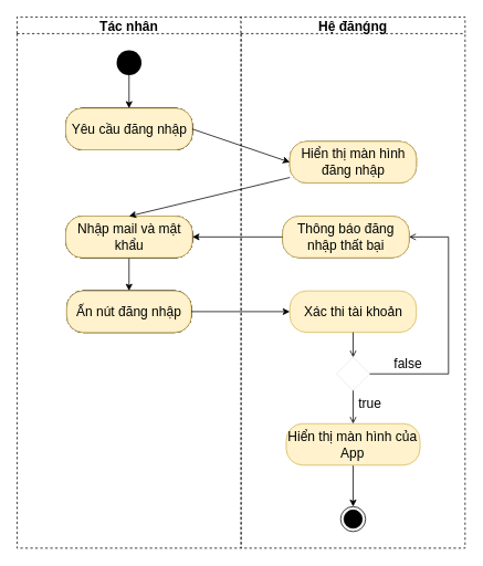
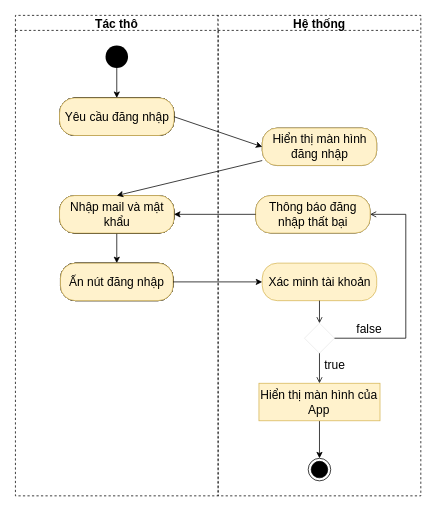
- <mxCell id="2" value="Tác nhân" style="swimlane;startSize=20;fontSize=16;dashed=1;" parent="1" vertex="1"><mxGeometry x="20" y="20" width="270" height="640" as="geometry" /></mxCell>
+ <mxCell id="2" value="Tác thô" style="swimlane;startSize=20;fontSize=16;dashed=1;" parent="1" vertex="1"><mxGeometry x="20" y="20" width="270" height="640" as="geometry" /></mxCell>
- <mxCell id="9" value="Hệ đănǵng" style="swimlane;startSize=20;fontSize=16;dashed=1;" parent="1" vertex="1"><mxGeometry x="290" y="20" width="270" height="640" as="geometry" /></mxCell>
+ <mxCell id="9" value="Hệ thống" style="swimlane;startSize=20;fontSize=16;dashed=1;" parent="1" vertex="1"><mxGeometry x="290" y="20" width="270" height="640" as="geometry" /></mxCell>
- <mxCell id="10" value="Xác thi tài khoản" style="rounded=1;whiteSpace=wrap;html=1;arcSize=40;shadow=0;fontSize=16;fillColor=#fff2cc;strokeColor=#d6b656;" parent="9" vertex="1"><mxGeometry x="58.75" y="330" width="152.5" height="50" as="geometry" /></mxCell>
+ <mxCell id="10" value="Xác minh tài khoản" style="rounded=1;whiteSpace=wrap;html=1;arcSize=40;shadow=0;fontSize=16;fillColor=#fff2cc;strokeColor=#d6b656;" parent="9" vertex="1"><mxGeometry x="58.75" y="330" width="152.5" height="50" as="geometry" /></mxCell>
- <mxCell id="14" value="Hiển thị màn hình của App" style="rounded=1;whiteSpace=wrap;html=1;arcSize=40;shadow=0;fontSize=16;fillColor=#fff2cc;strokeColor=#d6b656;" parent="9" vertex="1"><mxGeometry x="54.38" y="490" width="161.25" height="50" as="geometry" /></mxCell>
+ <mxCell id="14" value="Hiển thị màn hình của App" style="whiteSpace=wrap;html=1;arcSize=40;shadow=0;fontSize=16;fillColor=#fff2cc;strokeColor=#d6b656;rounded=0;" parent="9" vertex="1"><mxGeometry x="54.38" y="490" width="161.25" height="50" as="geometry" /></mxCell>
